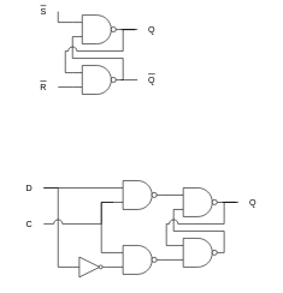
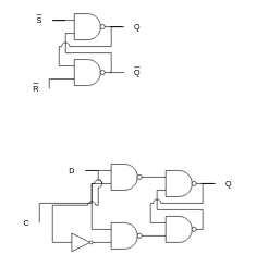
- <mxCell id="8" value="&lt;span style=&quot;text-decoration: overline&quot;&gt;S&lt;/span&gt;" style="text;html=1;strokeColor=none;fillColor=none;align=center;verticalAlign=middle;whiteSpace=wrap;rounded=0;" vertex="1" parent="1"><mxGeometry x="40" y="5" width="40" height="20" as="geometry" /></mxCell>
+ <mxCell id="8" value="&lt;span style=&quot;text-decoration: overline&quot;&gt;S&lt;/span&gt;" style="text;html=1;strokeColor=none;fillColor=none;align=center;verticalAlign=middle;whiteSpace=wrap;rounded=0;" vertex="1" parent="1"><mxGeometry x="40" y="20" width="40" height="20" as="geometry" /></mxCell>
- <mxCell id="10" value="&lt;span style=&quot;text-decoration: overline&quot;&gt;R&lt;/span&gt;" style="text;html=1;strokeColor=none;fillColor=none;align=center;verticalAlign=middle;whiteSpace=wrap;rounded=0;" vertex="1" parent="1"><mxGeometry x="40" y="110" width="40" height="20" as="geometry" /></mxCell>
+ <mxCell id="10" value="&lt;span style=&quot;text-decoration: overline&quot;&gt;R&lt;/span&gt;" style="text;html=1;strokeColor=none;fillColor=none;align=center;verticalAlign=middle;whiteSpace=wrap;rounded=0;" vertex="1" parent="1"><mxGeometry x="35" y="125" width="40" height="20" as="geometry" /></mxCell>
- <mxCell id="42" value="D" style="text;html=1;strokeColor=none;fillColor=none;align=center;verticalAlign=middle;whiteSpace=wrap;rounded=0;" vertex="1" parent="1"><mxGeometry x="20" y="250" width="40" height="20" as="geometry" /></mxCell>
+ <mxCell id="42" value="D" style="text;html=1;strokeColor=none;fillColor=none;align=center;verticalAlign=middle;whiteSpace=wrap;rounded=0;" vertex="1" parent="1"><mxGeometry x="90" y="250" width="40" height="20" as="geometry" /></mxCell>
- <mxCell id="45" value="C" style="text;html=1;strokeColor=none;fillColor=none;align=center;verticalAlign=middle;whiteSpace=wrap;rounded=0;" vertex="1" parent="1"><mxGeometry x="20" y="300" width="40" height="20" as="geometry" /></mxCell>
+ <mxCell id="45" value="C" style="text;html=1;strokeColor=none;fillColor=none;align=center;verticalAlign=middle;whiteSpace=wrap;rounded=0;" vertex="1" parent="1"><mxGeometry x="20" y="330" width="40" height="20" as="geometry" /></mxCell>
